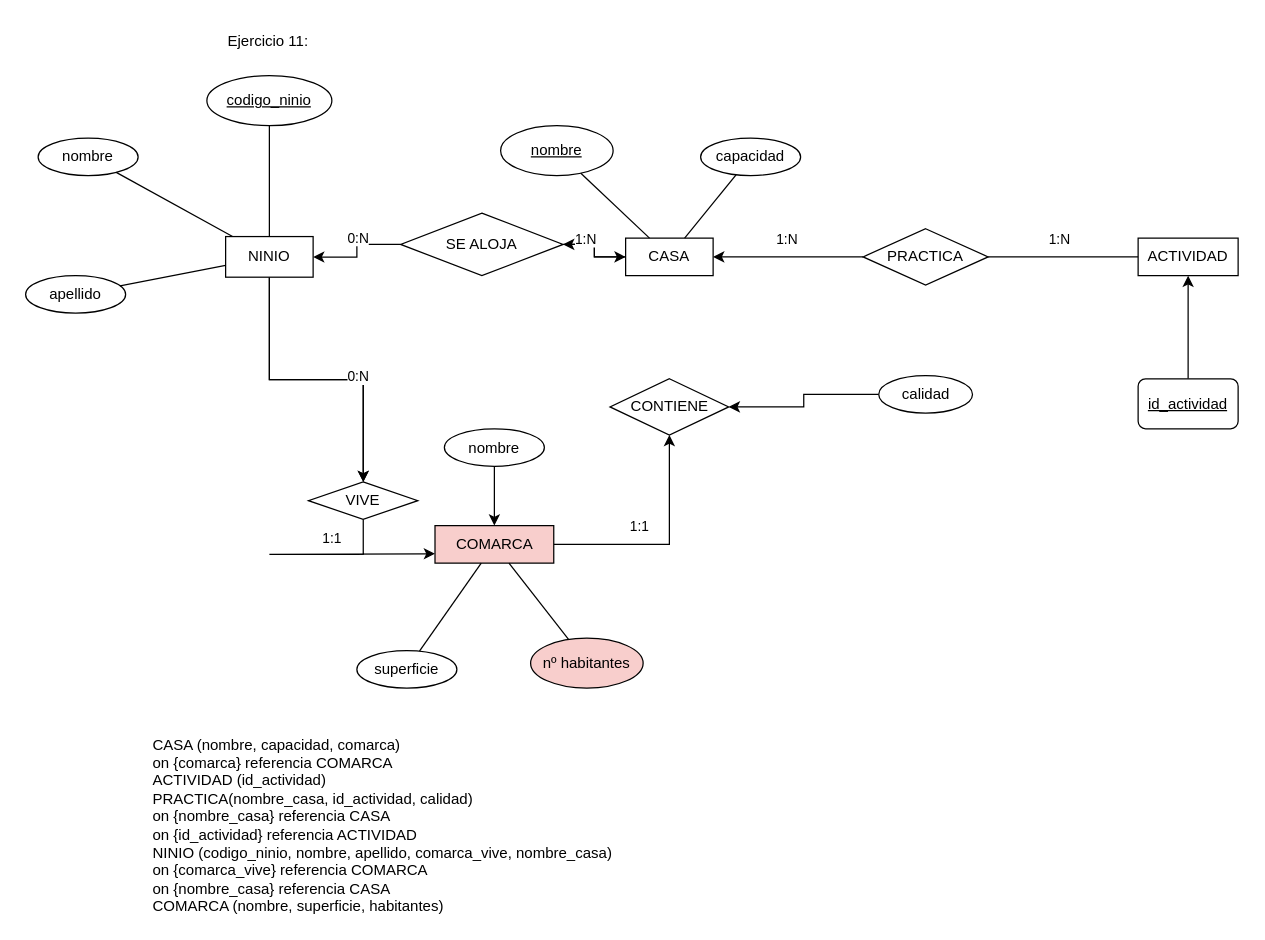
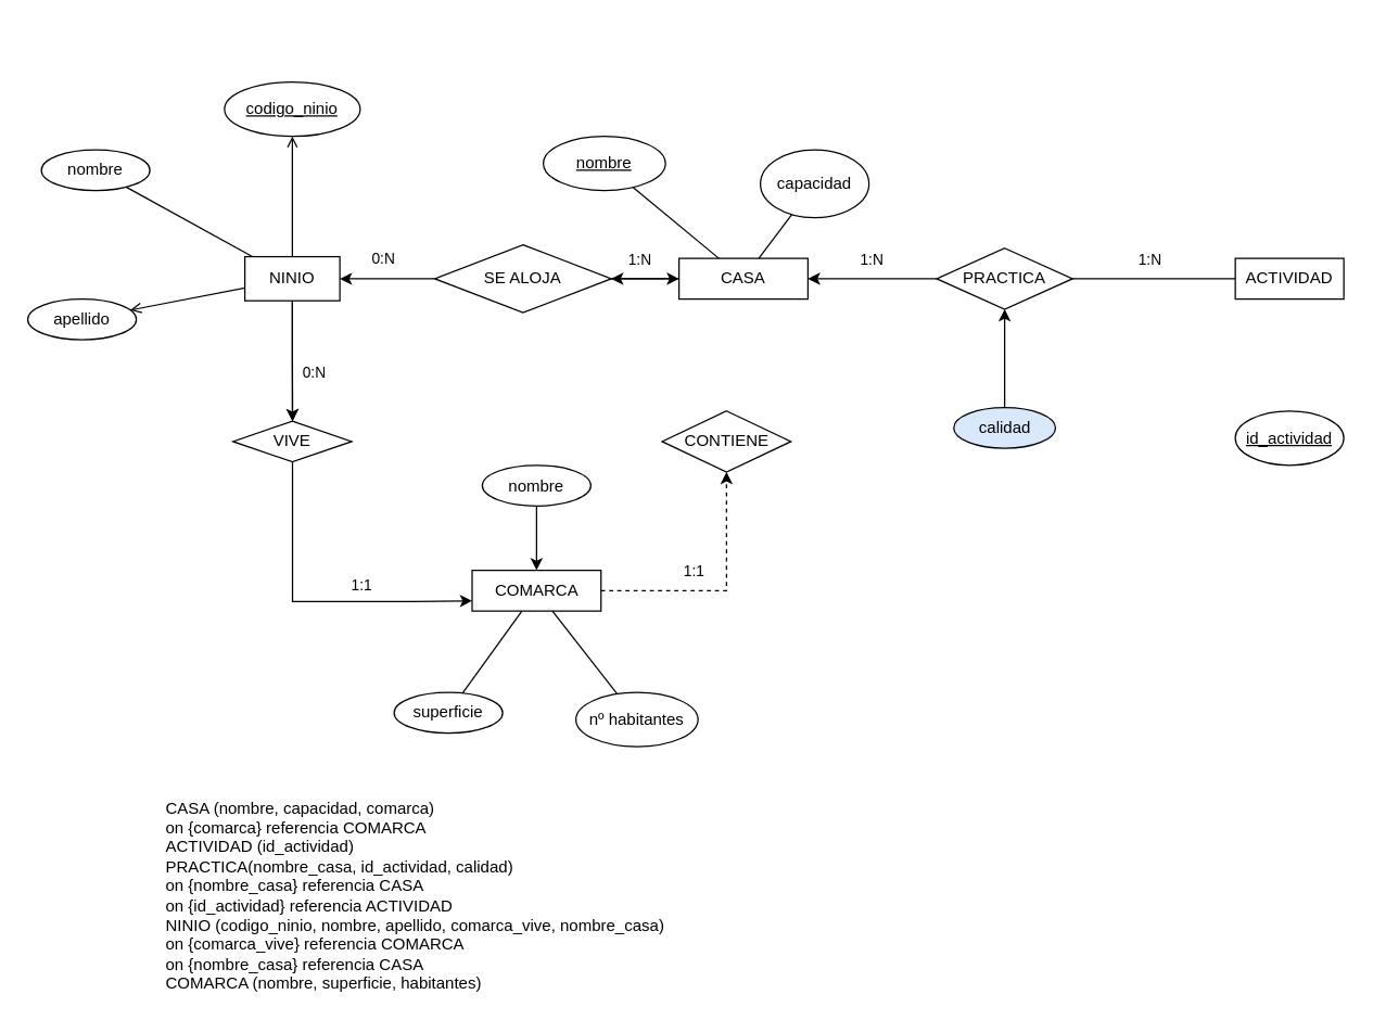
- <mxCell id="2" value="Ejercicio 11:&lt;div&gt;&lt;br&gt;&lt;/div&gt;" style="text;html=1;align=left;verticalAlign=middle;whiteSpace=wrap;rounded=0;" vertex="1" parent="1"><mxGeometry x="180" y="20" width="760" height="40" as="geometry" /></mxCell>
- <mxCell id="40" value="" style="endArrow=none;html=1;rounded=0;" edge="1" parent="1" source="18" target="30"><mxGeometry width="50" height="50" relative="1" as="geometry"><mxPoint x="490" y="470" as="sourcePoint" /><mxPoint x="540" y="420" as="targetPoint" /></mxGeometry></mxCell>
+ <mxCell id="40" value="" style="endArrow=open;html=1;rounded=0;" edge="1" parent="1" source="18" target="30"><mxGeometry width="50" height="50" relative="1" as="geometry"><mxPoint x="490" y="470" as="sourcePoint" /><mxPoint x="540" y="420" as="targetPoint" /></mxGeometry></mxCell>
- <mxCell id="6" value="capacidad" style="ellipse;whiteSpace=wrap;html=1;" vertex="1" parent="1"><mxGeometry x="560" y="110" width="80" height="30" as="geometry" /></mxCell>
+ <mxCell id="6" value="capacidad" style="ellipse;whiteSpace=wrap;html=1;" vertex="1" parent="1"><mxGeometry x="560" y="110" width="80" height="50" as="geometry" /></mxCell>
- <mxCell id="23" value="SE ALOJA" style="rhombus;whiteSpace=wrap;html=1;" vertex="1" parent="1"><mxGeometry x="320" y="170" width="130" height="50" as="geometry" /></mxCell>
+ <mxCell id="23" value="SE ALOJA" style="rhombus;whiteSpace=wrap;html=1;" vertex="1" parent="1"><mxGeometry x="320" y="180" width="130" height="50" as="geometry" /></mxCell>
- <mxCell id="4" value="CASA" style="rounded=0;whiteSpace=wrap;html=1;" vertex="1" parent="1"><mxGeometry x="500" y="190" width="70" height="30" as="geometry" /></mxCell>
+ <mxCell id="4" value="CASA" style="rounded=0;whiteSpace=wrap;html=1;" vertex="1" parent="1"><mxGeometry x="500" y="190" width="95" height="30" as="geometry" /></mxCell>
- <mxCell id="42" value="" style="endArrow=none;html=1;rounded=0;" edge="1" parent="1" source="18" target="32"><mxGeometry width="50" height="50" relative="1" as="geometry"><mxPoint x="490" y="470" as="sourcePoint" /><mxPoint x="540" y="420" as="targetPoint" /></mxGeometry></mxCell>
+ <mxCell id="42" value="" style="endArrow=open;html=1;rounded=0;" edge="1" parent="1" source="18" target="32"><mxGeometry width="50" height="50" relative="1" as="geometry"><mxPoint x="490" y="470" as="sourcePoint" /><mxPoint x="540" y="420" as="targetPoint" /></mxGeometry></mxCell>
- <mxCell id="36" style="edgeStyle=orthogonalEdgeStyle;rounded=0;orthogonalLoop=1;jettySize=auto;html=1;" edge="1" parent="1" source="37" target="7"><mxGeometry relative="1" as="geometry" /></mxCell>
- <mxCell id="14" value="calidad" style="ellipse;whiteSpace=wrap;html=1;" vertex="1" parent="1"><mxGeometry x="702.5" y="300" width="75" height="30" as="geometry" /></mxCell>
+ <mxCell id="14" value="calidad" style="ellipse;whiteSpace=wrap;html=1;fillColor=#dae8fc;" vertex="1" parent="1"><mxGeometry x="702.5" y="300" width="75" height="30" as="geometry" /></mxCell>
- <mxCell id="13" style="edgeStyle=orthogonalEdgeStyle;rounded=0;orthogonalLoop=1;jettySize=auto;html=1;" edge="1" parent="1" source="14" target="35"><mxGeometry relative="1" as="geometry" /></mxCell>
+ <mxCell id="13" style="edgeStyle=orthogonalEdgeStyle;rounded=0;orthogonalLoop=1;jettySize=auto;html=1;" edge="1" parent="1" source="14" target="12"><mxGeometry relative="1" as="geometry" /></mxCell>
- <mxCell id="37" value="id_actividad" style="whiteSpace=wrap;html=1;fontStyle=4;rounded=1;" vertex="1" parent="1"><mxGeometry x="910" y="302.5" width="80" height="40" as="geometry" /></mxCell>
+ <mxCell id="37" value="id_actividad" style="ellipse;whiteSpace=wrap;html=1;fontStyle=4" vertex="1" parent="1"><mxGeometry x="910" y="302.5" width="80" height="40" as="geometry" /></mxCell>
- <mxCell id="29" value="VIVE" style="rhombus;whiteSpace=wrap;html=1;" vertex="1" parent="1"><mxGeometry x="246.25" y="385" width="87.5" height="30" as="geometry" /></mxCell>
+ <mxCell id="29" value="VIVE" style="rhombus;whiteSpace=wrap;html=1;" vertex="1" parent="1"><mxGeometry x="171.25" y="310" width="87.5" height="30" as="geometry" /></mxCell>
- <mxCell id="26" value="COMARCA" style="rounded=0;whiteSpace=wrap;html=1;fillColor=#f8cecc;" vertex="1" parent="1"><mxGeometry x="347.5" y="420" width="95" height="30" as="geometry" /></mxCell>
+ <mxCell id="26" value="COMARCA" style="rounded=0;whiteSpace=wrap;html=1;" vertex="1" parent="1"><mxGeometry x="347.5" y="420" width="95" height="30" as="geometry" /></mxCell>
- <mxCell id="24" style="edgeStyle=orthogonalEdgeStyle;rounded=0;orthogonalLoop=1;jettySize=auto;html=1;" edge="1" parent="1" source="26" target="35"><mxGeometry relative="1" as="geometry" /></mxCell>
+ <mxCell id="24" style="edgeStyle=orthogonalEdgeStyle;rounded=0;orthogonalLoop=1;jettySize=auto;html=1;dashed=1;" edge="1" parent="1" source="26" target="35"><mxGeometry relative="1" as="geometry" /></mxCell>
- <mxCell id="33" value="nº habitantes" style="ellipse;whiteSpace=wrap;html=1;fillColor=#f8cecc;" vertex="1" parent="1"><mxGeometry x="424" y="510" width="90" height="40" as="geometry" /></mxCell>
+ <mxCell id="33" value="nº habitantes" style="ellipse;whiteSpace=wrap;html=1;" vertex="1" parent="1"><mxGeometry x="424" y="510" width="90" height="40" as="geometry" /></mxCell>
- <mxCell id="34" value="superficie" style="ellipse;whiteSpace=wrap;html=1;" vertex="1" parent="1"><mxGeometry x="285" y="520" width="80" height="30" as="geometry" /></mxCell>
+ <mxCell id="34" value="superficie" style="ellipse;whiteSpace=wrap;html=1;" vertex="1" parent="1"><mxGeometry x="290" y="510" width="80" height="30" as="geometry" /></mxCell>
